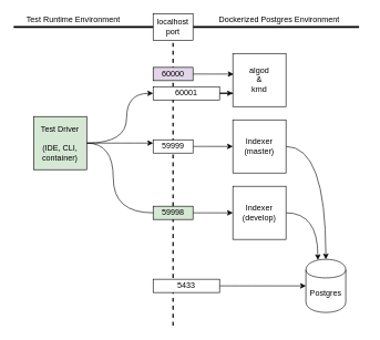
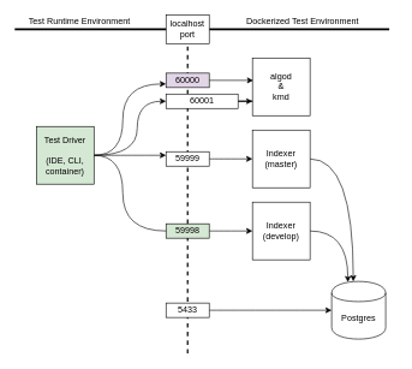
- <mxCell id="2" value="Dockerized Postgres Environment" style="text;html=1;strokeColor=none;fillColor=none;align=center;verticalAlign=middle;whiteSpace=wrap;rounded=0;" vertex="1" parent="1"><mxGeometry x="290" y="20" width="260" height="20" as="geometry" /></mxCell>
+ <mxCell id="2" value="Dockerized Test Environment" style="text;html=1;strokeColor=none;fillColor=none;align=center;verticalAlign=middle;whiteSpace=wrap;rounded=0;" vertex="1" parent="1"><mxGeometry x="290" y="20" width="260" height="20" as="geometry" /></mxCell>
+ <mxCell id="21" style="edgeStyle=orthogonalEdgeStyle;curved=1;orthogonalLoop=1;jettySize=auto;html=1;entryX=0;entryY=0.75;entryDx=0;entryDy=0;strokeWidth=1;" edge="1" parent="1" source="25" target="14"><mxGeometry relative="1" as="geometry"><Array as="points"><mxPoint x="170" y="215" /><mxPoint x="170" y="116" /></Array></mxGeometry></mxCell>
- <mxCell id="20" value="5433" style="rounded=0;whiteSpace=wrap;html=1;" vertex="1" parent="1"><mxGeometry x="230" y="420" width="100" height="20" as="geometry" /></mxCell>
+ <mxCell id="20" value="5433" style="rounded=0;whiteSpace=wrap;html=1;" vertex="1" parent="1"><mxGeometry x="230" y="420" width="60" height="20" as="geometry" /></mxCell>
- <mxCell id="6" value="Postgres" style="shape=cylinder;whiteSpace=wrap;html=1;boundedLbl=1;backgroundOutline=1;" vertex="1" parent="1"><mxGeometry x="460" y="390" width="60" height="80" as="geometry" /></mxCell>
+ <mxCell id="6" value="Postgres" style="shape=cylinder;whiteSpace=wrap;html=1;boundedLbl=1;backgroundOutline=1;" vertex="1" parent="1"><mxGeometry x="460" y="390" width="75" height="80" as="geometry" /></mxCell>
